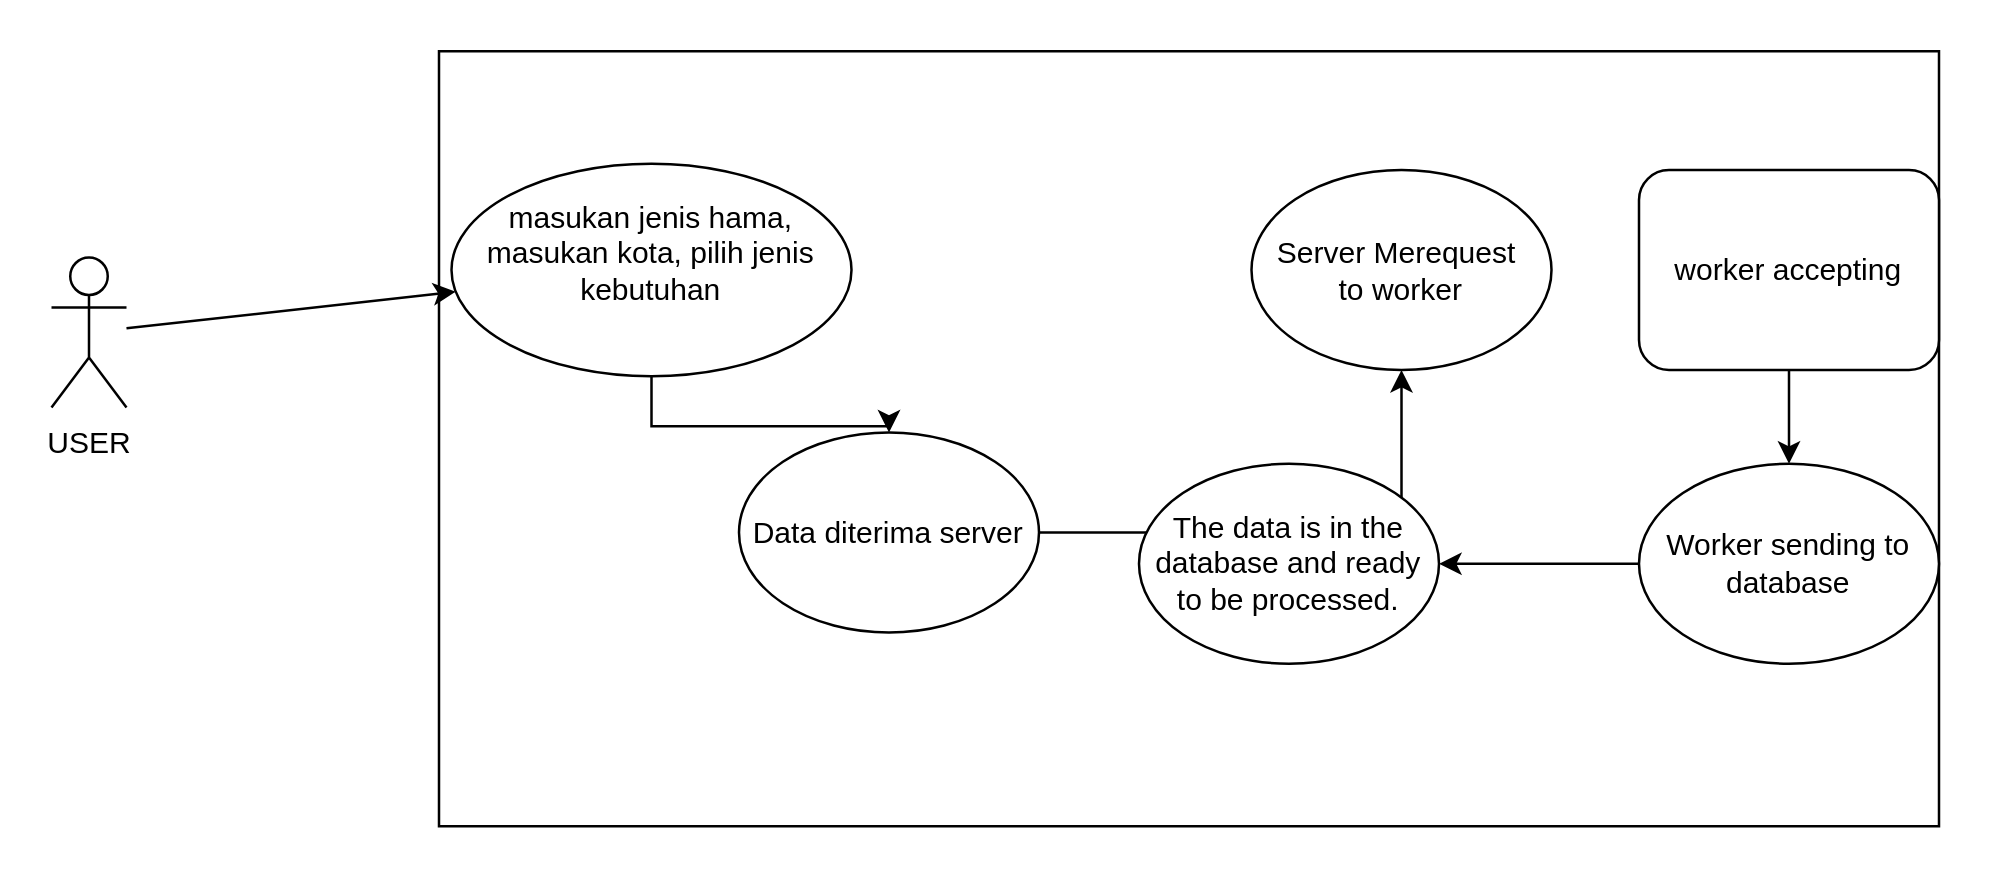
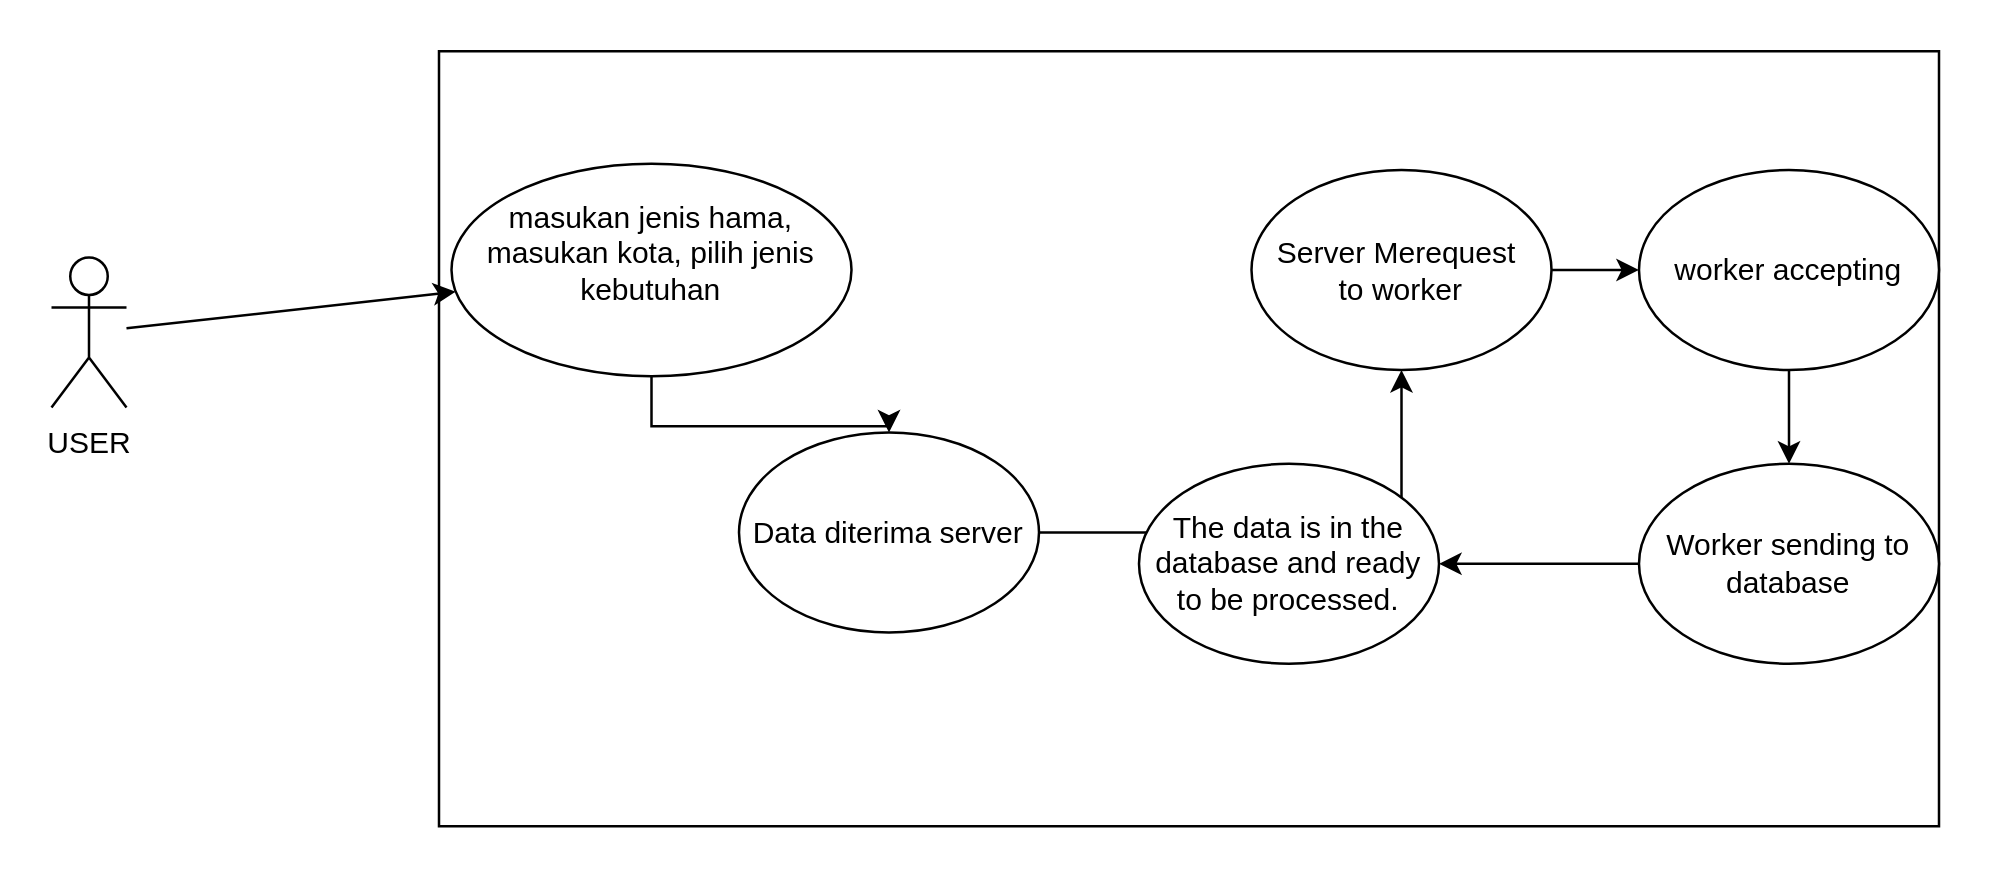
+ <mxCell id="9" style="edgeStyle=orthogonalEdgeStyle;rounded=0;orthogonalLoop=1;jettySize=auto;html=1;exitX=1;exitY=0.5;exitDx=0;exitDy=0;entryX=0;entryY=0.5;entryDx=0;entryDy=0;" edge="1" parent="1" source="10" target="12"><mxGeometry relative="1" as="geometry" /></mxCell>
- <mxCell id="12" value="worker accepting" style="whiteSpace=wrap;html=1;rounded=1;" vertex="1" parent="1"><mxGeometry x="655" y="67.5" width="120" height="80" as="geometry" /></mxCell>
+ <mxCell id="12" value="worker accepting" style="ellipse;whiteSpace=wrap;html=1;" vertex="1" parent="1"><mxGeometry x="655" y="67.5" width="120" height="80" as="geometry" /></mxCell>
